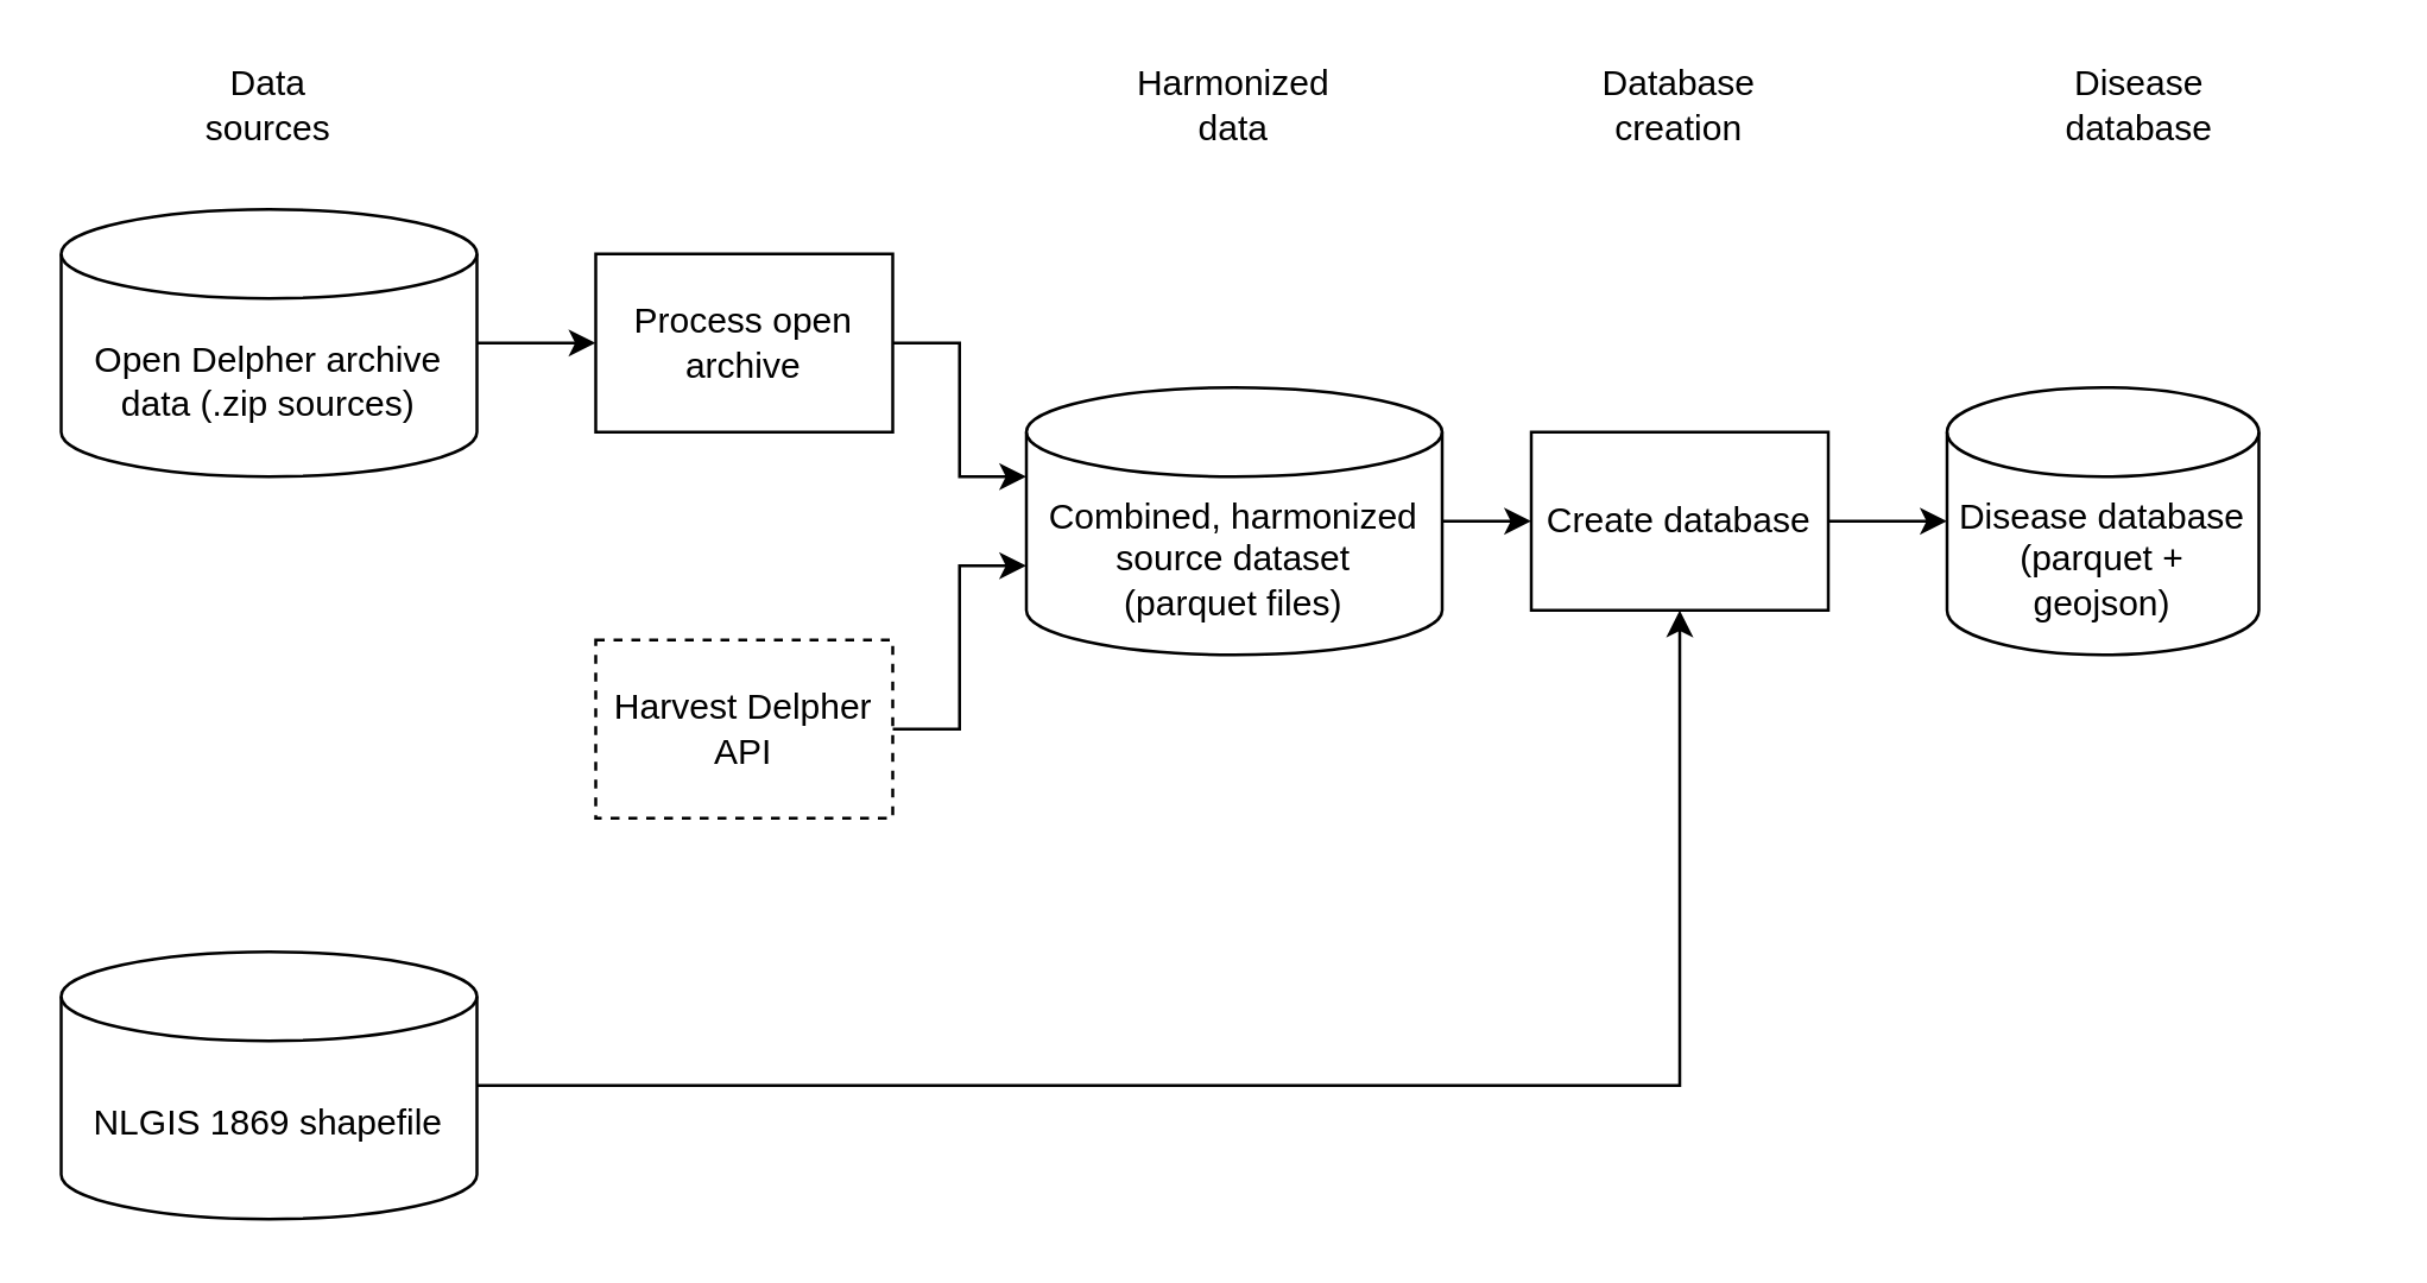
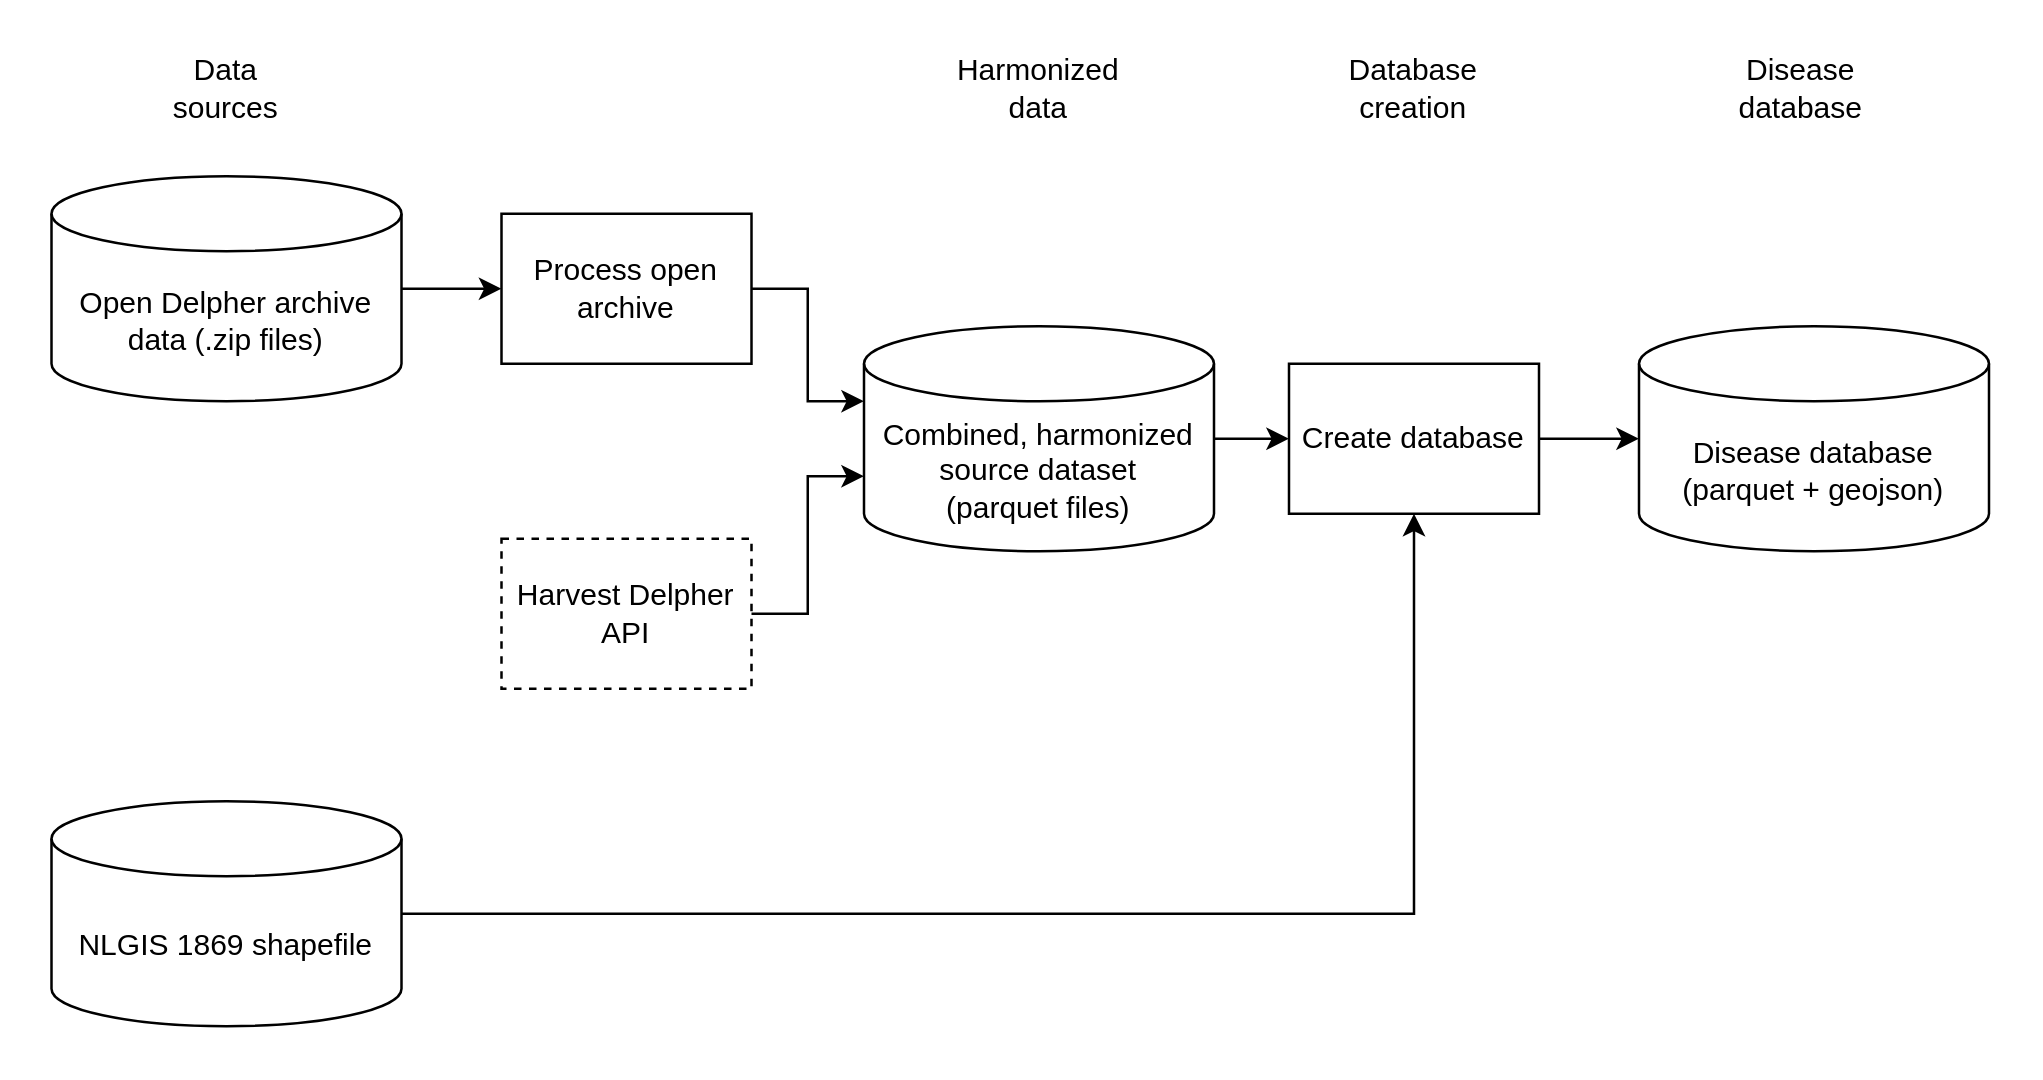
- <mxCell id="4" value="Open Delpher archive data (.zip sources)" style="shape=cylinder3;whiteSpace=wrap;html=1;boundedLbl=1;backgroundOutline=1;size=15;" vertex="1" parent="1"><mxGeometry x="20" y="70" width="140" height="90" as="geometry" /></mxCell>
+ <mxCell id="4" value="Open Delpher archive data (.zip files)" style="shape=cylinder3;whiteSpace=wrap;html=1;boundedLbl=1;backgroundOutline=1;size=15;" vertex="1" parent="1"><mxGeometry x="20" y="70" width="140" height="90" as="geometry" /></mxCell>
- <mxCell id="10" value="&lt;div&gt;Disease database &lt;br&gt;(parquet + geojson)&lt;/div&gt;" style="shape=cylinder3;whiteSpace=wrap;html=1;boundedLbl=1;backgroundOutline=1;size=15;" vertex="1" parent="1"><mxGeometry x="655" y="130" width="105" height="90" as="geometry" /></mxCell>
+ <mxCell id="10" value="&lt;div&gt;Disease database &lt;br&gt;(parquet + geojson)&lt;/div&gt;" style="shape=cylinder3;whiteSpace=wrap;html=1;boundedLbl=1;backgroundOutline=1;size=15;" vertex="1" parent="1"><mxGeometry x="655" y="130" width="140" height="90" as="geometry" /></mxCell>
